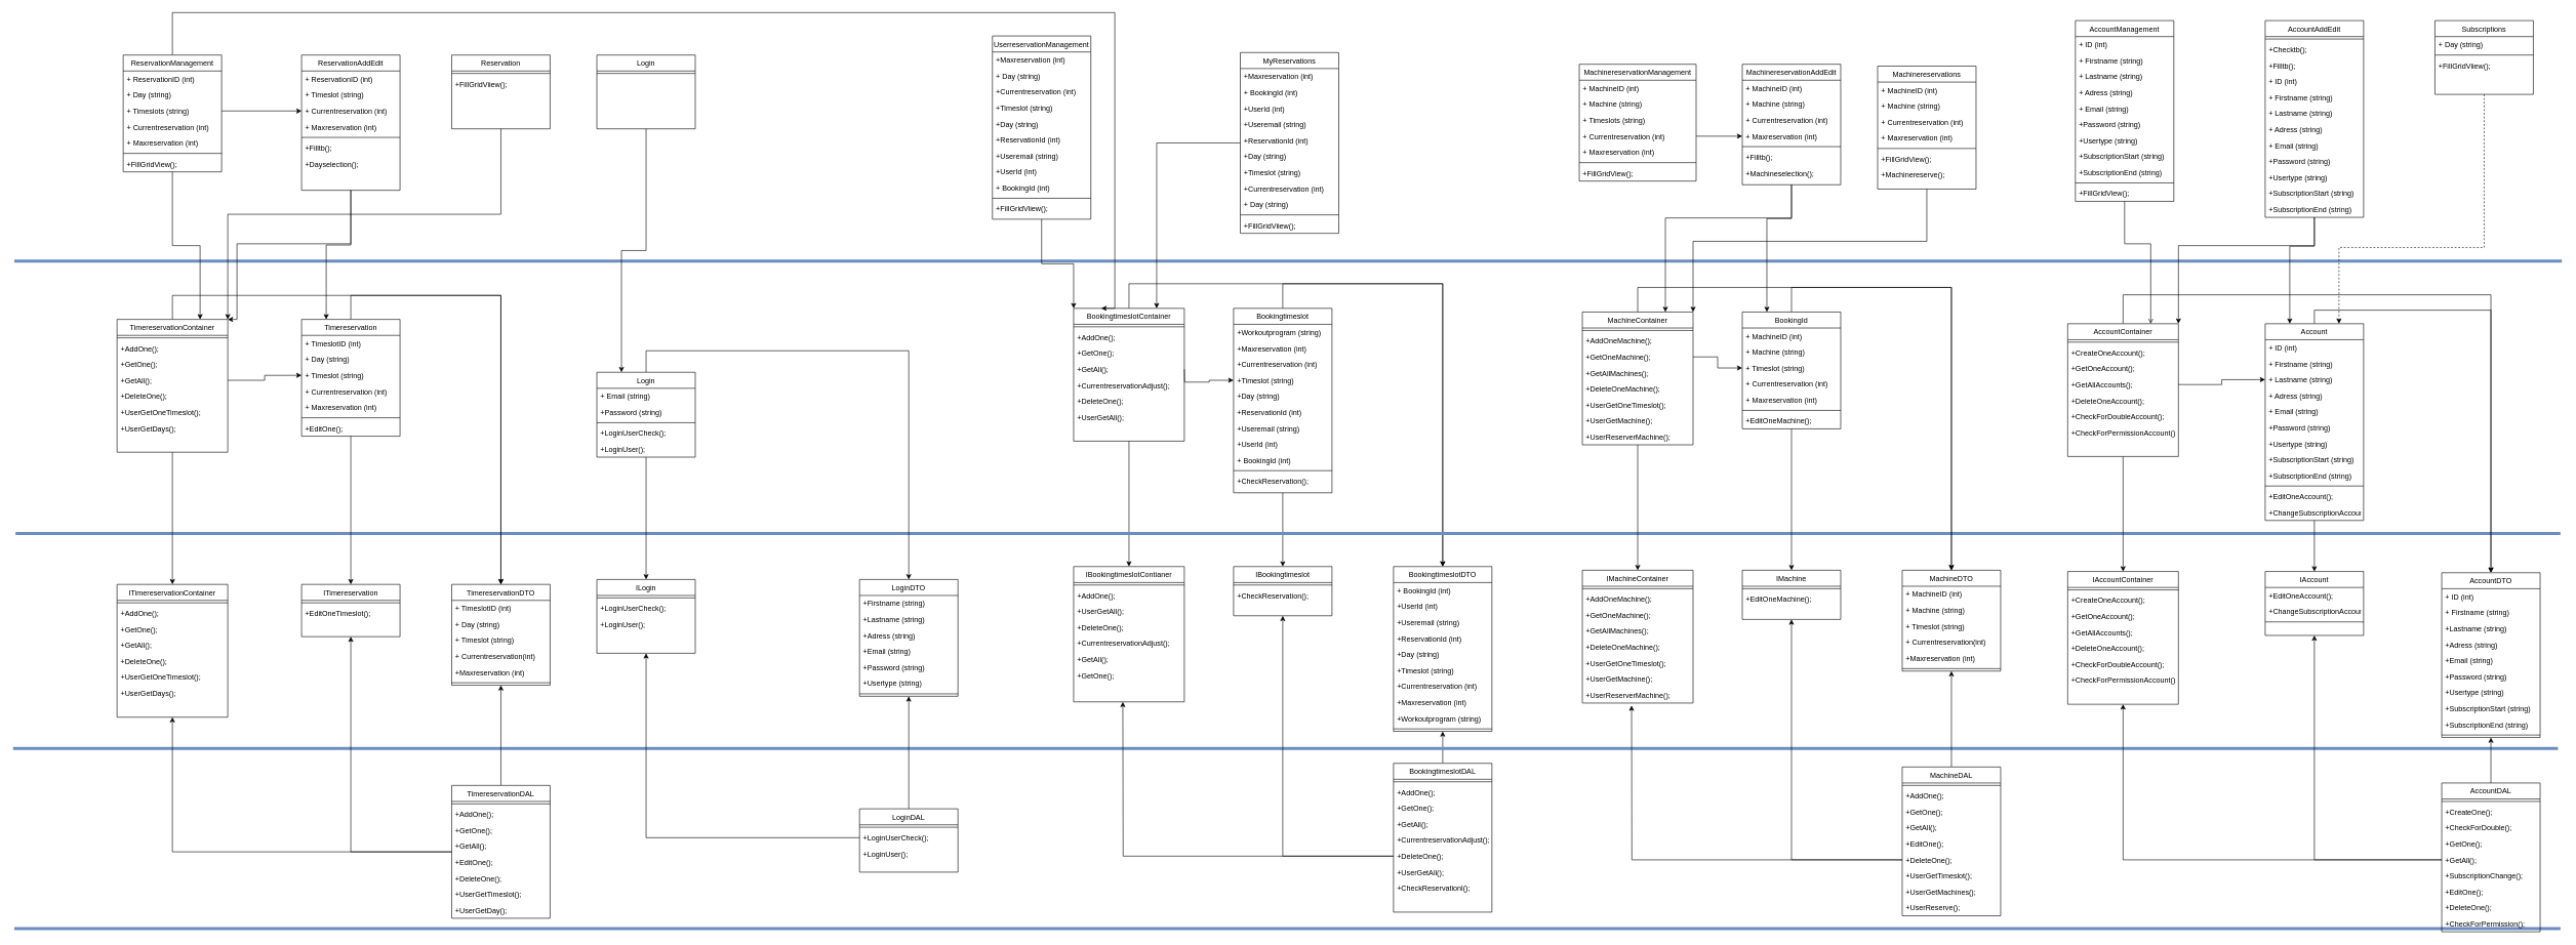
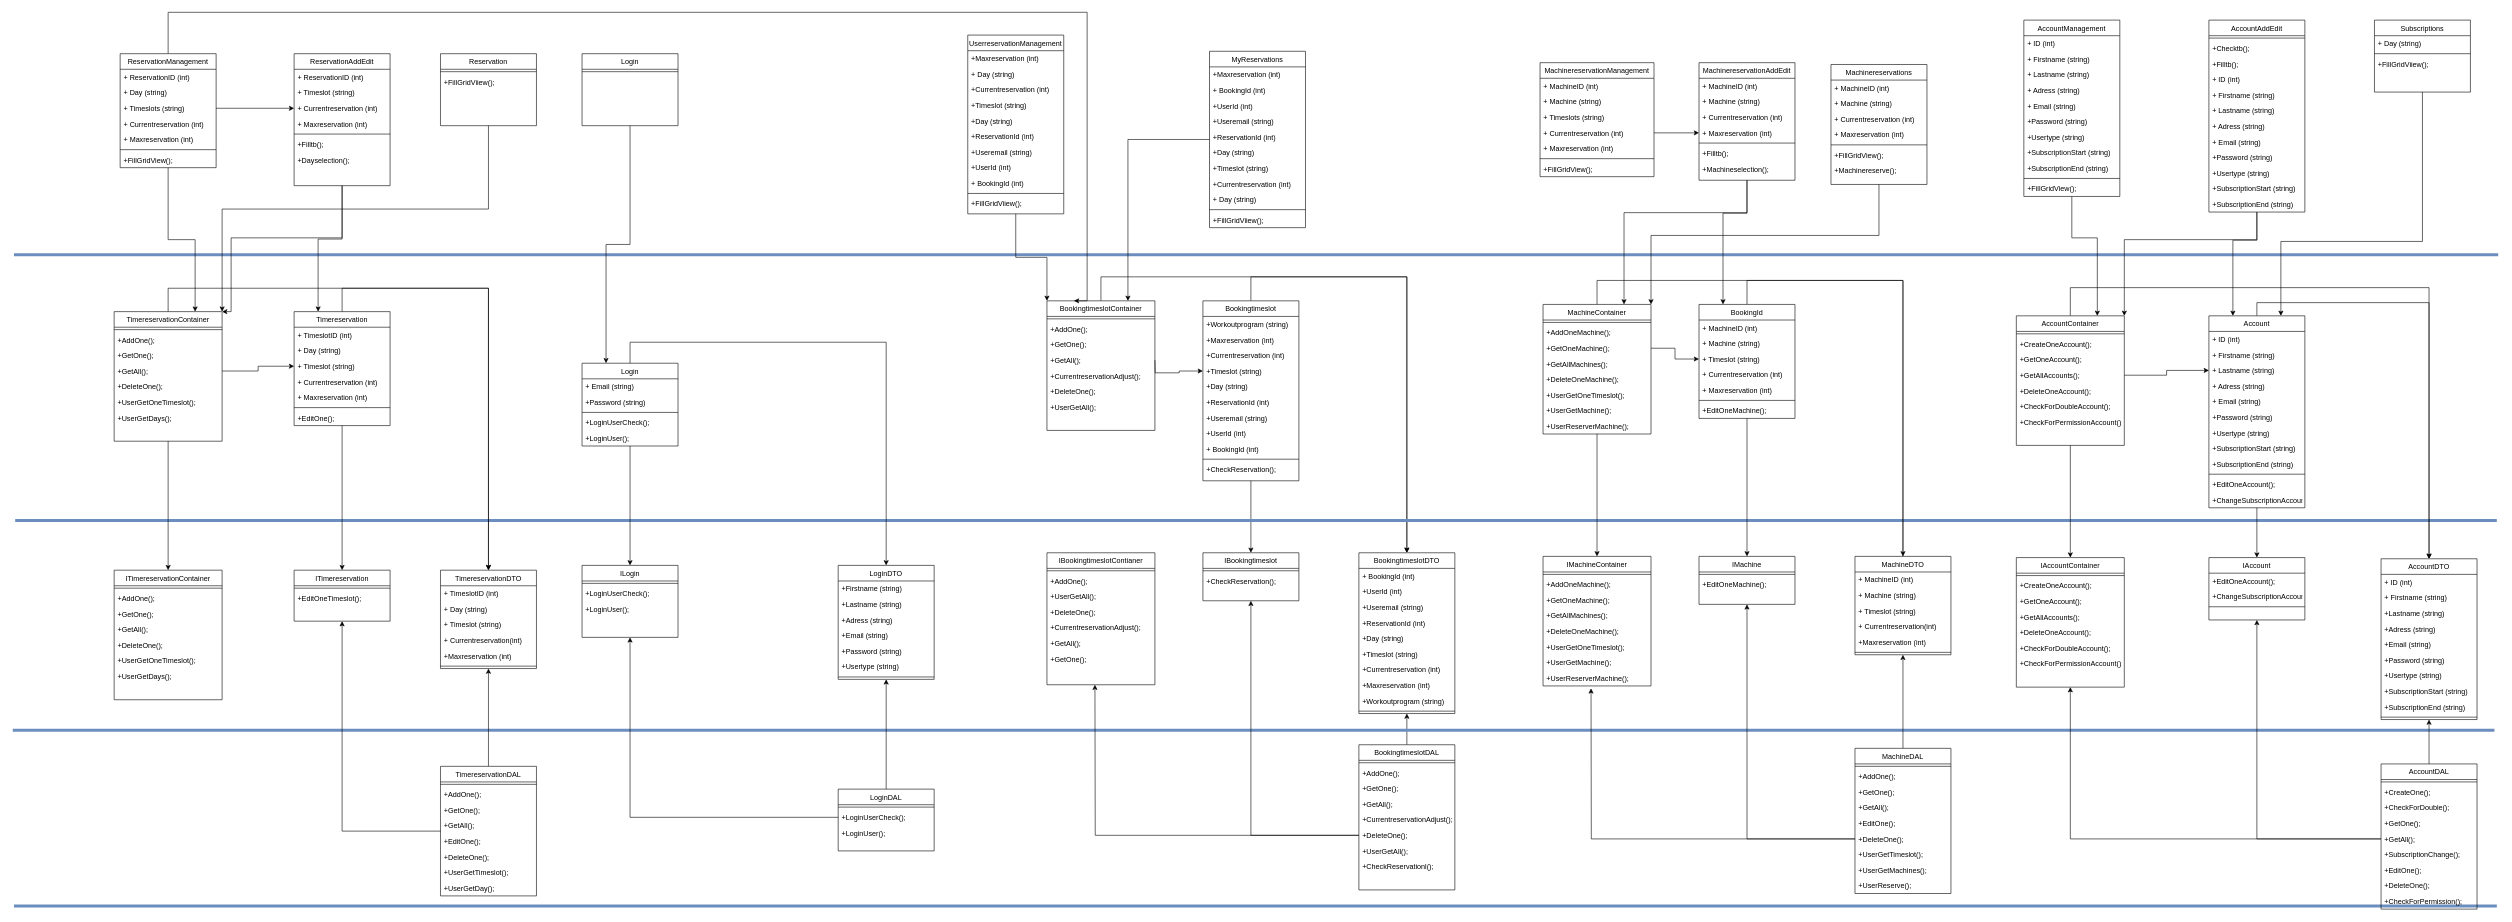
- <mxCell id="352" style="edgeStyle=orthogonalEdgeStyle;rounded=0;orthogonalLoop=1;jettySize=auto;html=1;entryX=0.75;entryY=0;entryDx=0;entryDy=0;fontSize=35;dashed=1;" edge="1" parent="1" source="353" target="251"><mxGeometry relative="1" as="geometry"><Array as="points"><mxPoint x="4037" y="402" /><mxPoint x="3801" y="402" /></Array></mxGeometry></mxCell>
+ <mxCell id="352" style="edgeStyle=orthogonalEdgeStyle;rounded=0;orthogonalLoop=1;jettySize=auto;html=1;entryX=0.75;entryY=0;entryDx=0;entryDy=0;fontSize=35;" edge="1" parent="1" source="353" target="251"><mxGeometry relative="1" as="geometry"><Array as="points"><mxPoint x="4037" y="402" /><mxPoint x="3801" y="402" /></Array></mxGeometry></mxCell>
- <mxCell id="296" style="edgeStyle=orthogonalEdgeStyle;rounded=0;orthogonalLoop=1;jettySize=auto;html=1;entryX=0.75;entryY=0;entryDx=0;entryDy=0;fontSize=24;strokeWidth=1;endArrow=open;" edge="1" parent="1" source="297" target="266"><mxGeometry relative="1" as="geometry"><Array as="points"><mxPoint x="3453" y="396" /><mxPoint x="3495" y="396" /></Array></mxGeometry></mxCell>
+ <mxCell id="296" style="edgeStyle=orthogonalEdgeStyle;rounded=0;orthogonalLoop=1;jettySize=auto;html=1;entryX=0.75;entryY=0;entryDx=0;entryDy=0;fontSize=24;strokeWidth=1;" edge="1" parent="1" source="297" target="266"><mxGeometry relative="1" as="geometry"><Array as="points"><mxPoint x="3453" y="396" /><mxPoint x="3495" y="396" /></Array></mxGeometry></mxCell>
- <mxCell id="16" style="edgeStyle=orthogonalEdgeStyle;rounded=0;orthogonalLoop=1;jettySize=auto;html=1;entryX=0.5;entryY=0;entryDx=0;entryDy=0;" edge="1" parent="1" source="18" target="54"><mxGeometry relative="1" as="geometry" /></mxCell>
- <mxCell id="76" style="edgeStyle=orthogonalEdgeStyle;rounded=0;orthogonalLoop=1;jettySize=auto;html=1;entryX=0.5;entryY=0;entryDx=0;entryDy=0;" edge="1" parent="1" source="77" target="86"><mxGeometry relative="1" as="geometry"><Array as="points"><mxPoint x="2661" y="467" /><mxPoint x="3171" y="467" /></Array></mxGeometry></mxCell>
+ <mxCell id="76" style="edgeStyle=orthogonalEdgeStyle;rounded=0;orthogonalLoop=1;jettySize=auto;html=1;entryX=0.5;entryY=0;entryDx=0;entryDy=0;endArrow=none;" edge="1" parent="1" source="77" target="86"><mxGeometry relative="1" as="geometry"><Array as="points"><mxPoint x="2661" y="467" /><mxPoint x="3171" y="467" /></Array></mxGeometry></mxCell>
- <mxCell id="201" style="edgeStyle=orthogonalEdgeStyle;rounded=0;orthogonalLoop=1;jettySize=auto;html=1;entryX=0.5;entryY=1;entryDx=0;entryDy=0;" edge="1" parent="1" source="203" target="239"><mxGeometry relative="1" as="geometry" /></mxCell>
